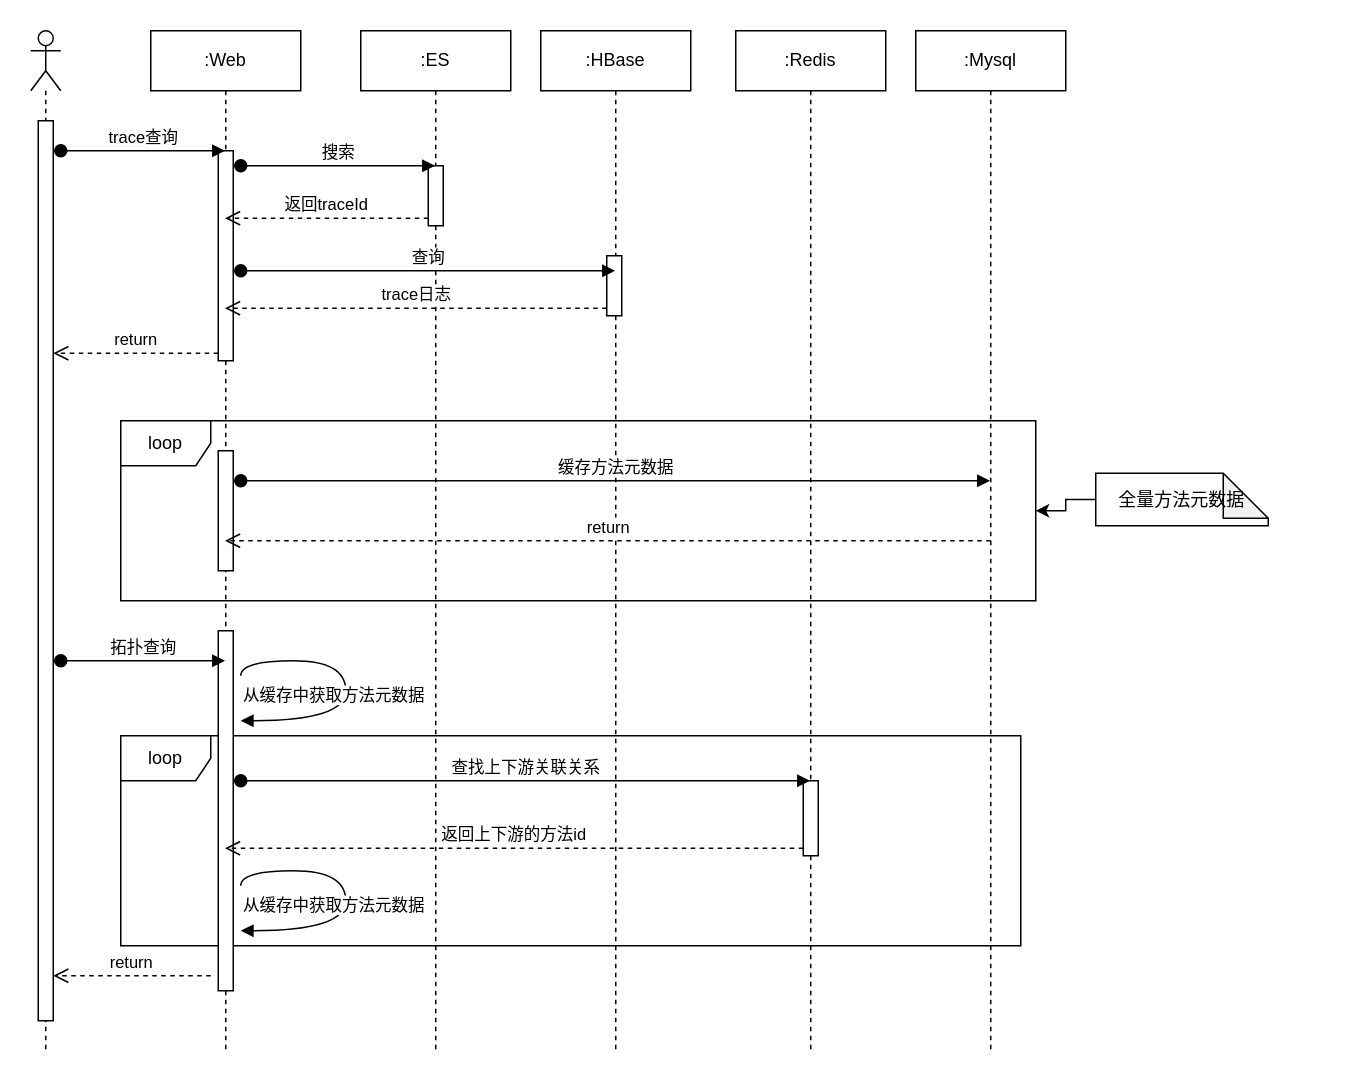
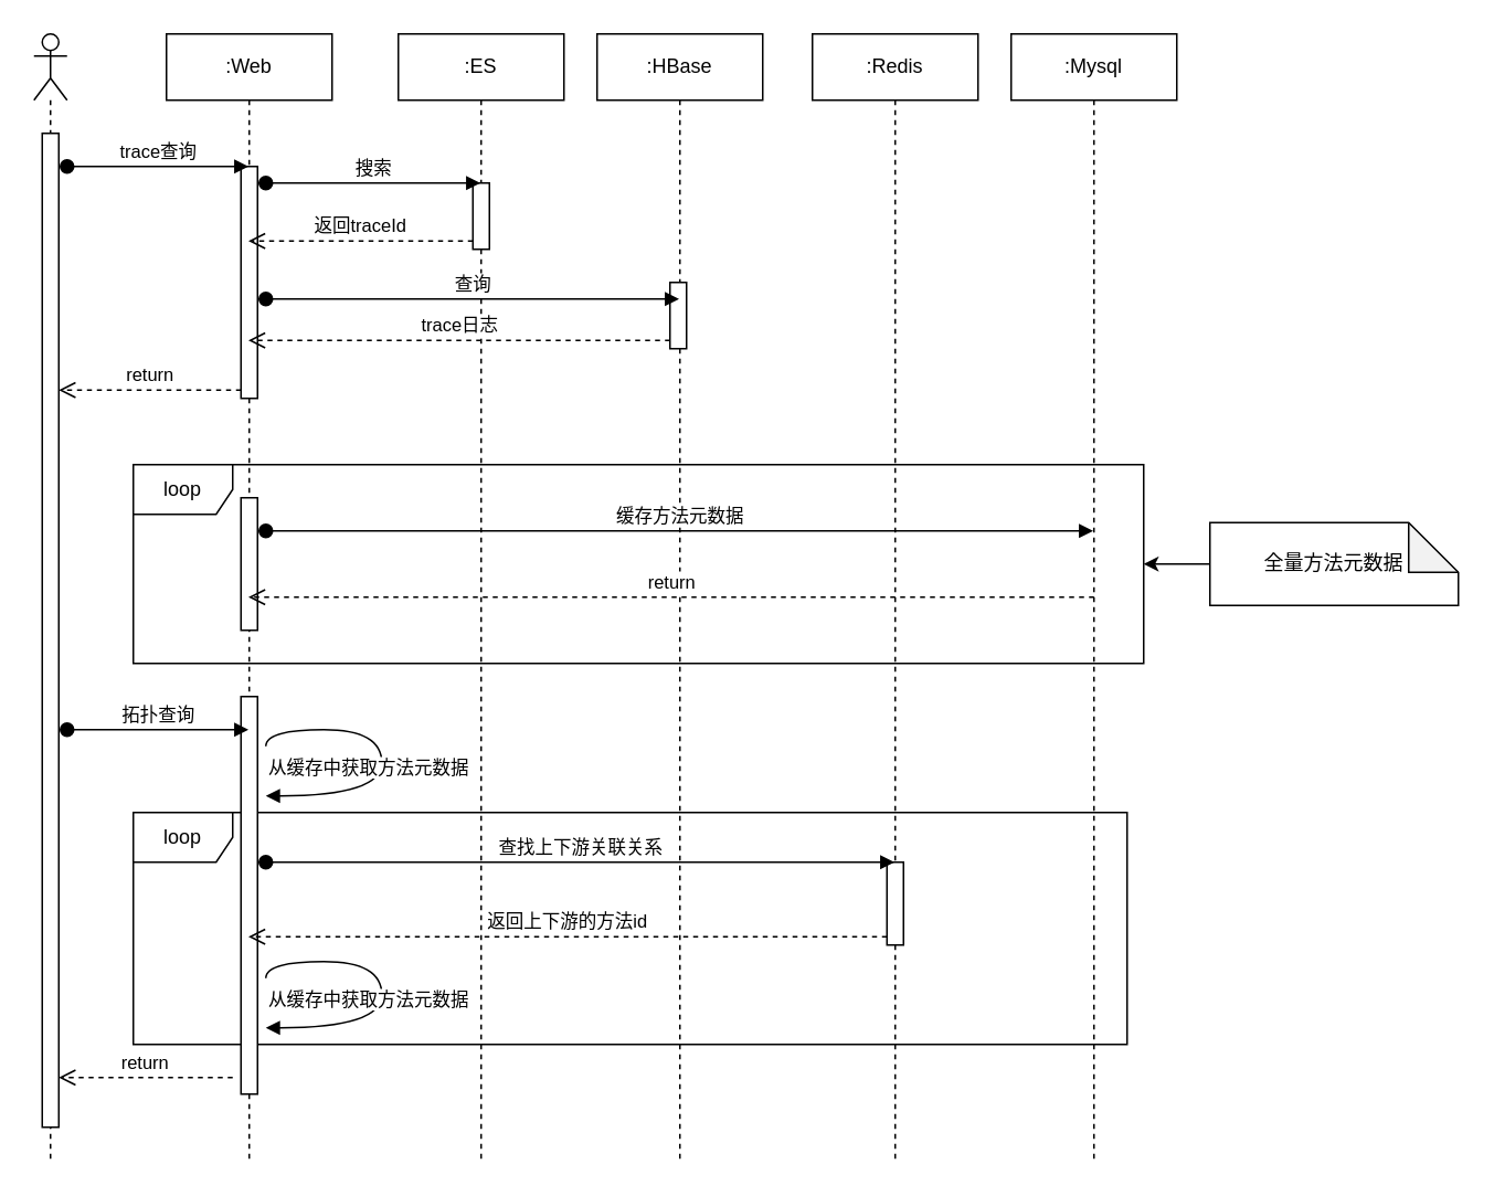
- <mxCell id="4" value="全量方法元数据" style="shape=note;whiteSpace=wrap;html=1;backgroundOutline=1;darkOpacity=0.05;" vertex="1" parent="1"><mxGeometry x="730" y="315" width="115" height="35" as="geometry" /></mxCell>
+ <mxCell id="4" value="全量方法元数据" style="shape=note;whiteSpace=wrap;html=1;backgroundOutline=1;darkOpacity=0.05;" vertex="1" parent="1"><mxGeometry x="730" y="315" width="150" height="50" as="geometry" /></mxCell>
